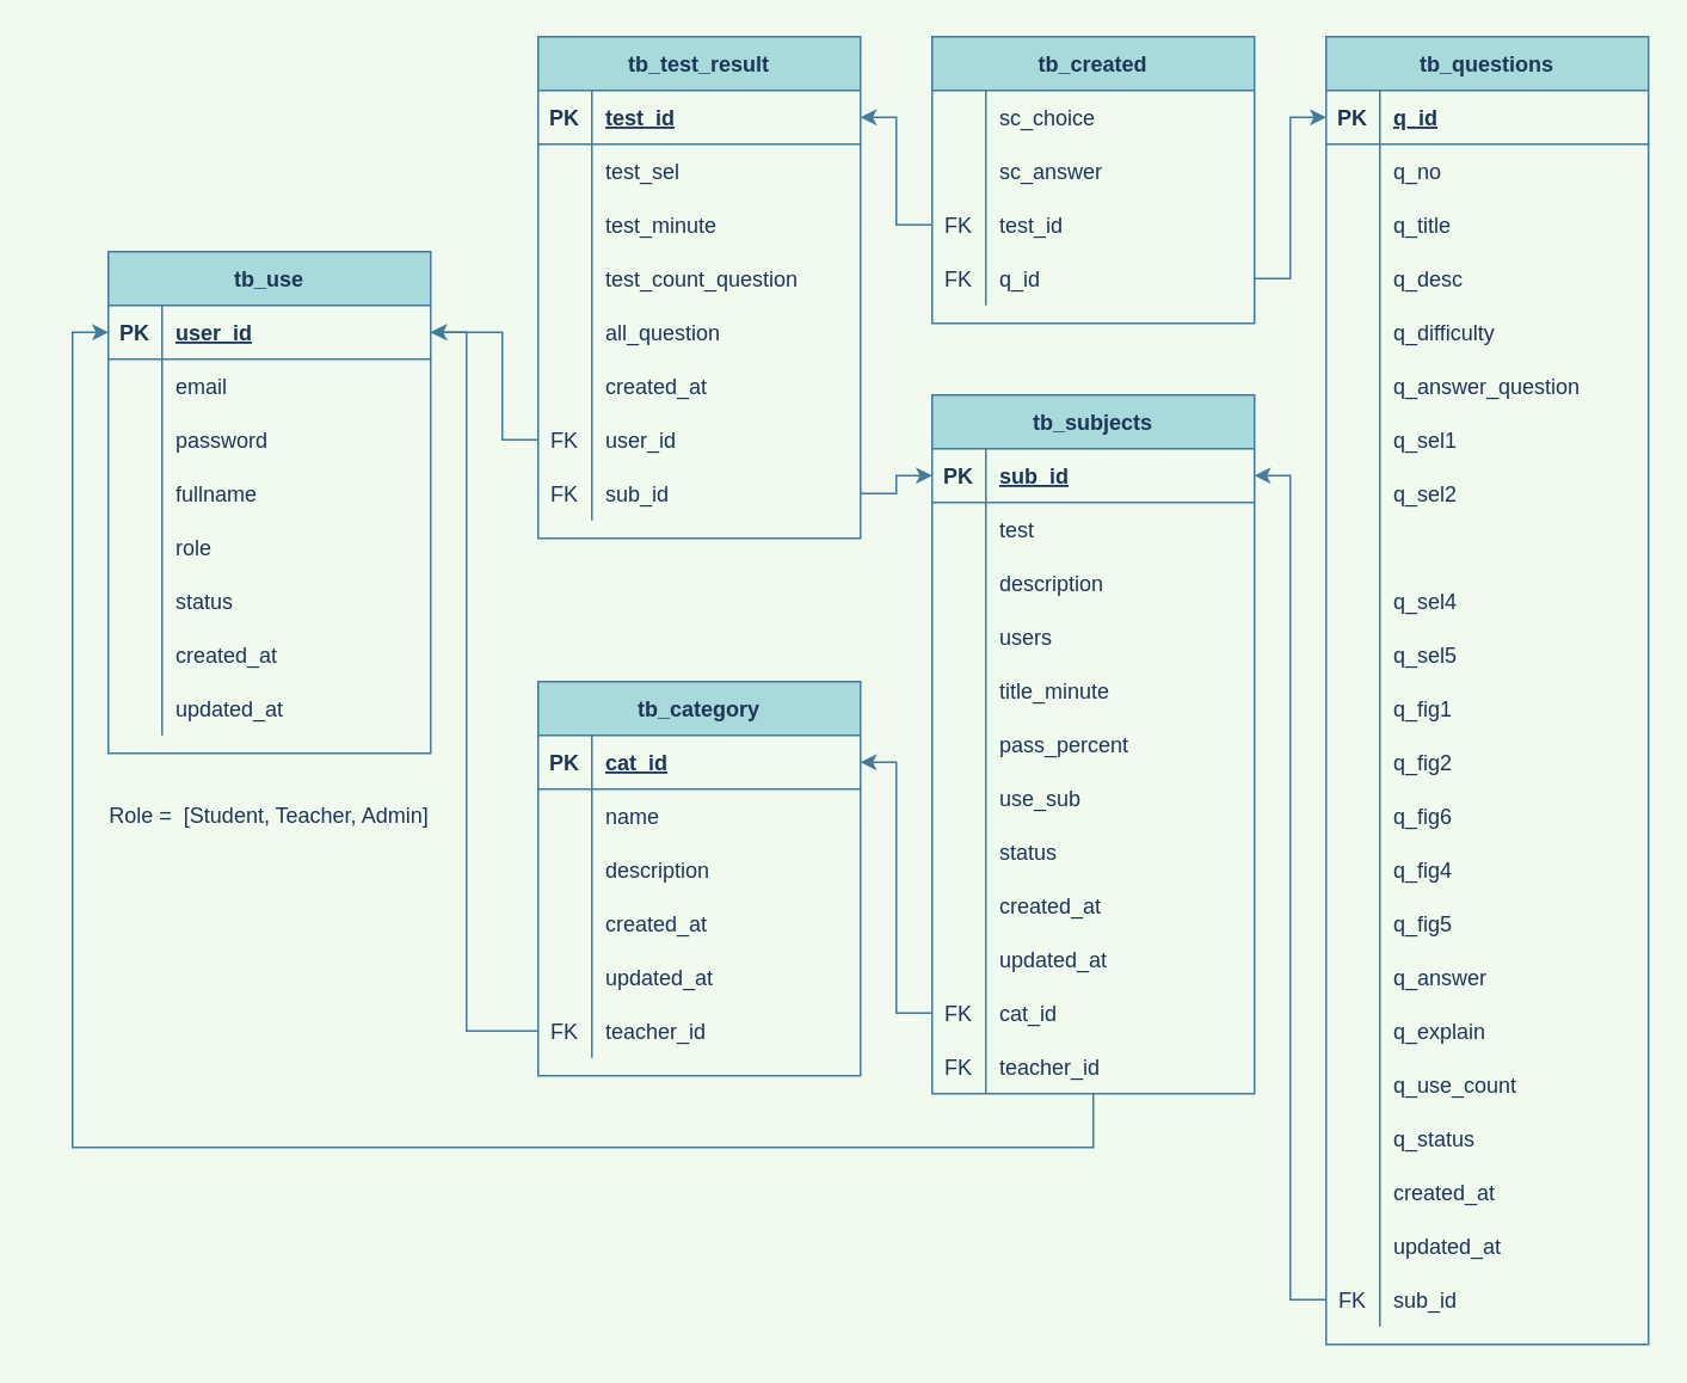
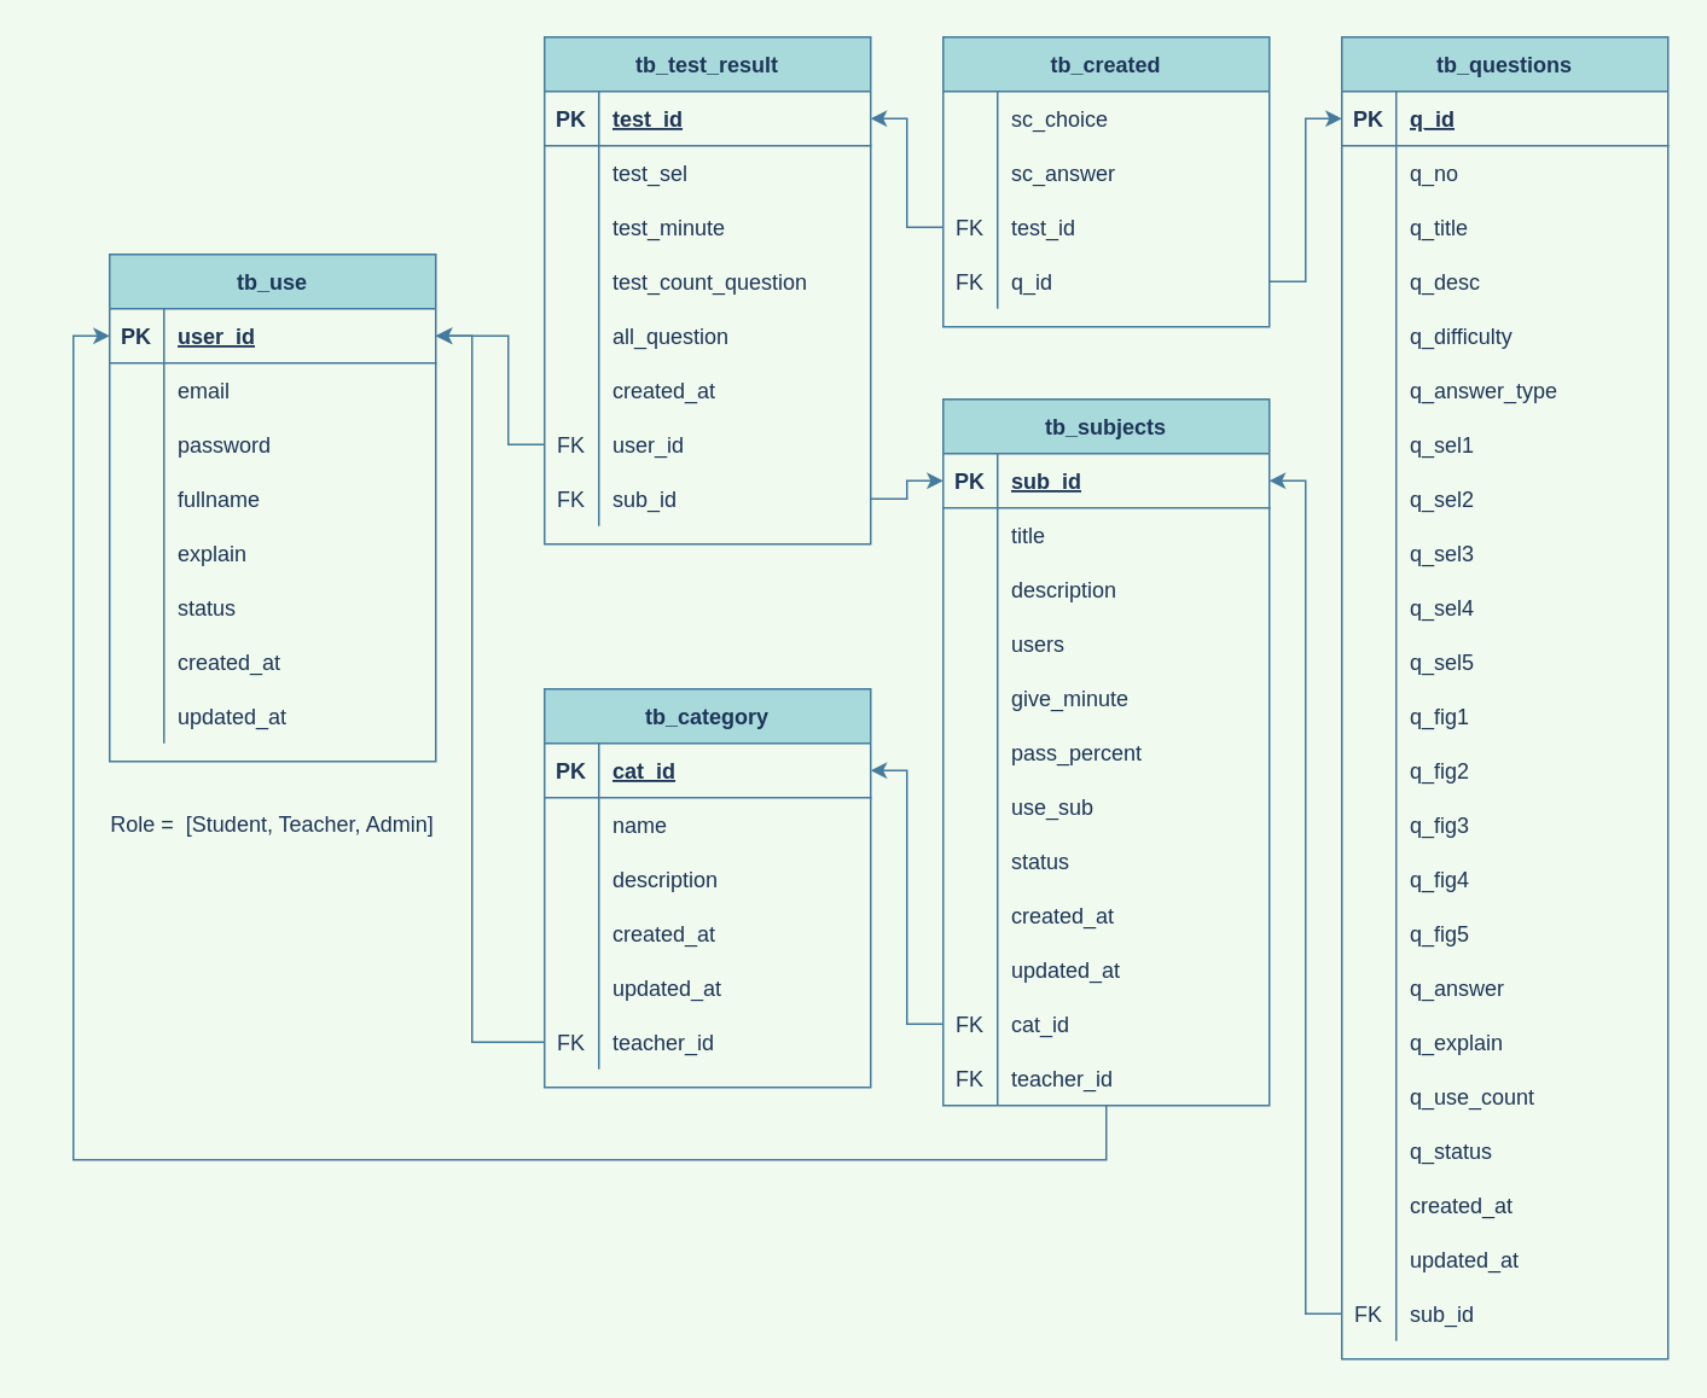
- <mxCell id="102" value="q_answer_question" style="shape=partialRectangle;connectable=0;fillColor=none;top=0;left=0;bottom=0;right=0;align=left;spacingLeft=6;overflow=hidden;strokeColor=#457B9D;fontColor=#1D3557;" parent="100" vertex="1"><mxGeometry x="30" width="150" height="30" as="geometry" /></mxCell>
+ <mxCell id="102" value="q_answer_type" style="shape=partialRectangle;connectable=0;fillColor=none;top=0;left=0;bottom=0;right=0;align=left;spacingLeft=6;overflow=hidden;strokeColor=#457B9D;fontColor=#1D3557;" parent="100" vertex="1"><mxGeometry x="30" width="150" height="30" as="geometry" /></mxCell>
- <mxCell id="52" value="test" style="shape=partialRectangle;connectable=0;fillColor=none;top=0;left=0;bottom=0;right=0;align=left;spacingLeft=6;overflow=hidden;strokeColor=#457B9D;fontColor=#1D3557;" parent="50" vertex="1"><mxGeometry x="30" width="150" height="30" as="geometry" /></mxCell>
+ <mxCell id="52" value="title" style="shape=partialRectangle;connectable=0;fillColor=none;top=0;left=0;bottom=0;right=0;align=left;spacingLeft=6;overflow=hidden;strokeColor=#457B9D;fontColor=#1D3557;" parent="50" vertex="1"><mxGeometry x="30" width="150" height="30" as="geometry" /></mxCell>
+ <mxCell id="111" value="q_sel3" style="shape=partialRectangle;connectable=0;fillColor=none;top=0;left=0;bottom=0;right=0;align=left;spacingLeft=6;overflow=hidden;strokeColor=#457B9D;fontColor=#1D3557;" parent="109" vertex="1"><mxGeometry x="30" width="150" height="30" as="geometry" /></mxCell>
- <mxCell id="17" value="role" style="shape=partialRectangle;connectable=0;fillColor=none;top=0;left=0;bottom=0;right=0;align=left;spacingLeft=6;overflow=hidden;strokeColor=#457B9D;fontColor=#1D3557;" parent="15" vertex="1"><mxGeometry x="30" width="150" height="30" as="geometry" /></mxCell>
+ <mxCell id="17" value="explain" style="shape=partialRectangle;connectable=0;fillColor=none;top=0;left=0;bottom=0;right=0;align=left;spacingLeft=6;overflow=hidden;strokeColor=#457B9D;fontColor=#1D3557;" parent="15" vertex="1"><mxGeometry x="30" width="150" height="30" as="geometry" /></mxCell>
- <mxCell id="61" value="title_minute" style="shape=partialRectangle;connectable=0;fillColor=none;top=0;left=0;bottom=0;right=0;align=left;spacingLeft=6;overflow=hidden;strokeColor=#457B9D;fontColor=#1D3557;" parent="59" vertex="1"><mxGeometry x="30" width="150" height="30" as="geometry" /></mxCell>
+ <mxCell id="61" value="give_minute" style="shape=partialRectangle;connectable=0;fillColor=none;top=0;left=0;bottom=0;right=0;align=left;spacingLeft=6;overflow=hidden;strokeColor=#457B9D;fontColor=#1D3557;" parent="59" vertex="1"><mxGeometry x="30" width="150" height="30" as="geometry" /></mxCell>
- <mxCell id="126" value="q_fig6" style="shape=partialRectangle;connectable=0;fillColor=none;top=0;left=0;bottom=0;right=0;align=left;spacingLeft=6;overflow=hidden;strokeColor=#457B9D;fontColor=#1D3557;" parent="124" vertex="1"><mxGeometry x="30" width="150" height="30" as="geometry" /></mxCell>
+ <mxCell id="126" value="q_fig3" style="shape=partialRectangle;connectable=0;fillColor=none;top=0;left=0;bottom=0;right=0;align=left;spacingLeft=6;overflow=hidden;strokeColor=#457B9D;fontColor=#1D3557;" parent="124" vertex="1"><mxGeometry x="30" width="150" height="30" as="geometry" /></mxCell>
